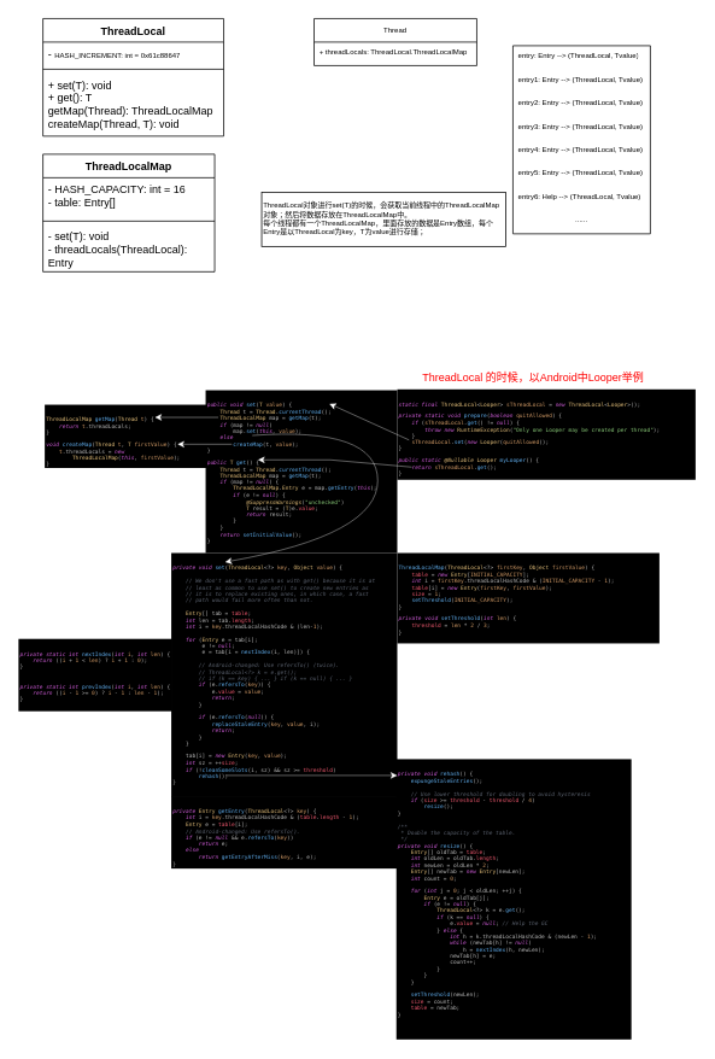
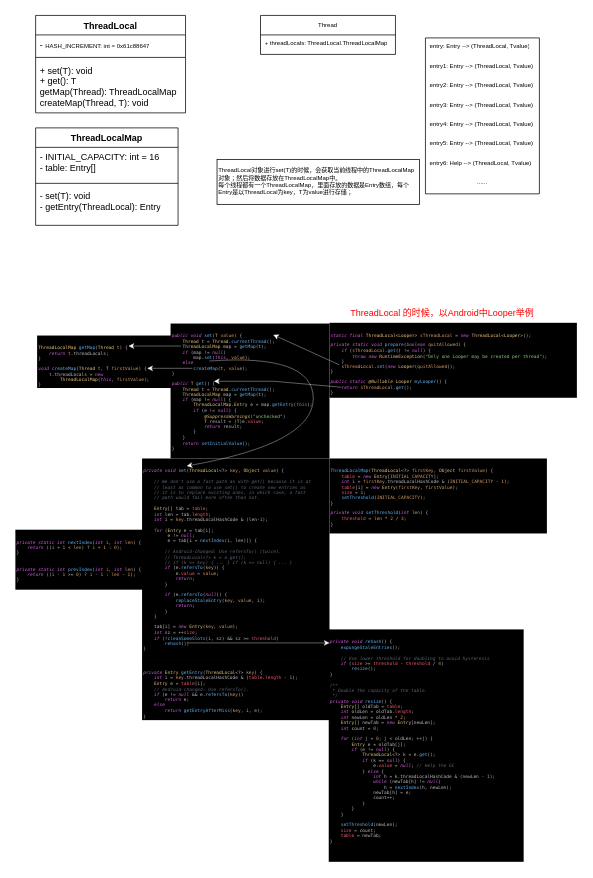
- <mxCell id="7" value="- HASH_CAPACITY: int = 16&lt;div&gt;- table: Entry[]&lt;/div&gt;" style="text;strokeColor=none;fillColor=none;align=left;verticalAlign=top;spacingLeft=4;spacingRight=4;overflow=hidden;rotatable=0;points=[[0,0.5],[1,0.5]];portConstraint=eastwest;whiteSpace=wrap;html=1;" parent="6" vertex="1"><mxGeometry y="26" width="190" height="44" as="geometry" /></mxCell>
+ <mxCell id="7" value="- INITIAL_CAPACITY: int = 16&lt;div&gt;- table: Entry[]&lt;/div&gt;" style="text;strokeColor=none;fillColor=none;align=left;verticalAlign=top;spacingLeft=4;spacingRight=4;overflow=hidden;rotatable=0;points=[[0,0.5],[1,0.5]];portConstraint=eastwest;whiteSpace=wrap;html=1;" parent="6" vertex="1"><mxGeometry y="26" width="190" height="44" as="geometry" /></mxCell>
- <mxCell id="9" value="- set(T): void&lt;div&gt;- threadLocals(ThreadLocal): Entry&lt;/div&gt;" style="text;strokeColor=none;fillColor=none;align=left;verticalAlign=top;spacingLeft=4;spacingRight=4;overflow=hidden;rotatable=0;points=[[0,0.5],[1,0.5]];portConstraint=eastwest;whiteSpace=wrap;html=1;" parent="6" vertex="1"><mxGeometry y="78" width="190" height="52" as="geometry" /></mxCell>
+ <mxCell id="9" value="- set(T): void&lt;div&gt;- getEntry(ThreadLocal): Entry&lt;/div&gt;" style="text;strokeColor=none;fillColor=none;align=left;verticalAlign=top;spacingLeft=4;spacingRight=4;overflow=hidden;rotatable=0;points=[[0,0.5],[1,0.5]];portConstraint=eastwest;whiteSpace=wrap;html=1;" parent="6" vertex="1"><mxGeometry y="78" width="190" height="52" as="geometry" /></mxCell>
